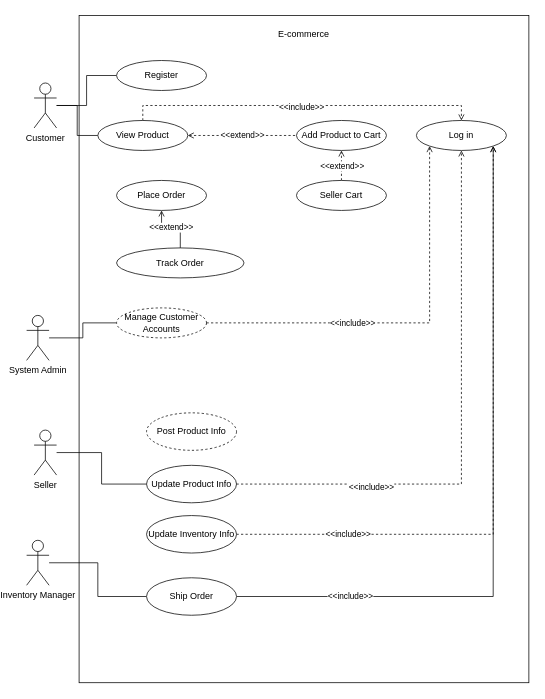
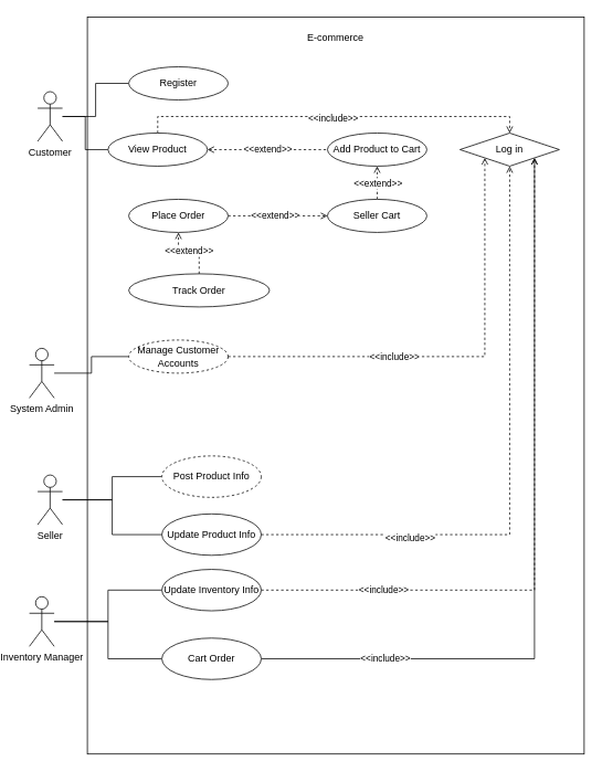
- <mxCell id="11" value="Log in" style="ellipse;whiteSpace=wrap;html=1;" vertex="1" parent="1"><mxGeometry x="540" y="160" width="120" height="40" as="geometry" /></mxCell>
+ <mxCell id="11" value="Log in" style="rhombus;whiteSpace=wrap;html=1;" vertex="1" parent="1"><mxGeometry x="540" y="160" width="120" height="40" as="geometry" /></mxCell>
+ <mxCell id="13" style="edgeStyle=orthogonalEdgeStyle;rounded=0;orthogonalLoop=1;jettySize=auto;html=1;entryX=0;entryY=0.5;entryDx=0;entryDy=0;endArrow=open;endFill=0;dashed=1;" edge="1" parent="1" source="15" target="22"><mxGeometry relative="1" as="geometry" /></mxCell>
+ <mxCell id="14" value="&amp;lt;&amp;lt;extend&amp;gt;&amp;gt;" style="edgeLabel;html=1;align=center;verticalAlign=middle;resizable=0;points=[];" vertex="1" connectable="0" parent="13"><mxGeometry x="-0.064" y="1" relative="1" as="geometry"><mxPoint as="offset" /></mxGeometry></mxCell>
- <mxCell id="16" style="edgeStyle=orthogonalEdgeStyle;rounded=0;orthogonalLoop=1;jettySize=auto;html=1;endArrow=open;endFill=0;dashed=0;" edge="1" parent="1" source="18" target="15"><mxGeometry relative="1" as="geometry" /></mxCell>
+ <mxCell id="16" style="edgeStyle=orthogonalEdgeStyle;rounded=0;orthogonalLoop=1;jettySize=auto;html=1;endArrow=open;endFill=0;dashed=1;" edge="1" parent="1" source="18" target="15"><mxGeometry relative="1" as="geometry" /></mxCell>
+ <mxCell id="28" style="edgeStyle=orthogonalEdgeStyle;rounded=0;orthogonalLoop=1;jettySize=auto;html=1;entryX=0;entryY=0.5;entryDx=0;entryDy=0;endArrow=none;endFill=0;" edge="1" parent="1" source="30" target="31"><mxGeometry relative="1" as="geometry" /></mxCell>
+ <mxCell id="35" style="edgeStyle=orthogonalEdgeStyle;rounded=0;orthogonalLoop=1;jettySize=auto;html=1;entryX=0;entryY=0.5;entryDx=0;entryDy=0;endArrow=none;endFill=0;" edge="1" parent="1" source="37" target="40"><mxGeometry relative="1" as="geometry" /></mxCell>
- <mxCell id="43" value="Ship Order" style="ellipse;whiteSpace=wrap;html=1;" vertex="1" parent="1"><mxGeometry x="180" y="770" width="120" height="50" as="geometry" /></mxCell>
+ <mxCell id="43" value="Cart Order" style="ellipse;whiteSpace=wrap;html=1;" vertex="1" parent="1"><mxGeometry x="180" y="770" width="120" height="50" as="geometry" /></mxCell>
